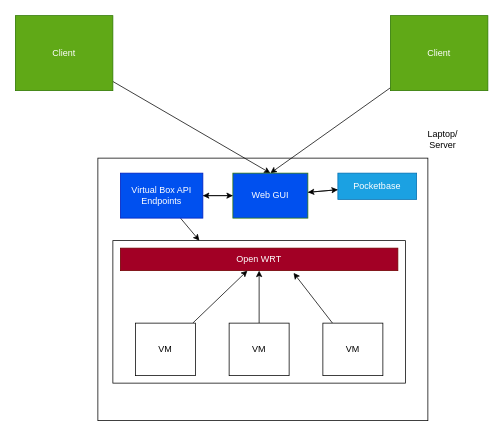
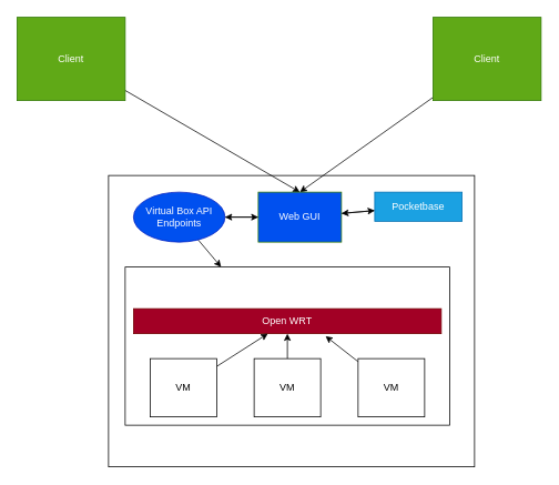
- <mxCell id="16" value="Laptop/ Server" style="text;strokeColor=none;align=center;fillColor=none;html=1;verticalAlign=middle;whiteSpace=wrap;rounded=0;" vertex="1" parent="1"><mxGeometry x="560" y="170" width="60" height="30" as="geometry" /></mxCell>
- <mxCell id="10" value="Virtual Box API Endpoints" style="whiteSpace=wrap;html=1;fillColor=#0050ef;fontColor=#ffffff;strokeColor=#001DBC;" vertex="1" parent="1"><mxGeometry x="160" y="230" width="110" height="60" as="geometry" /></mxCell>
+ <mxCell id="10" value="Virtual Box API Endpoints" style="ellipse;whiteSpace=wrap;html=1;fillColor=#0050ef;fontColor=#ffffff;strokeColor=#001DBC;" vertex="1" parent="1"><mxGeometry x="160" y="230" width="110" height="60" as="geometry" /></mxCell>
- <mxCell id="7" value="Open WRT" style="whiteSpace=wrap;html=1;fillColor=#a20025;fontColor=#ffffff;strokeColor=#6F0000;" vertex="1" parent="1"><mxGeometry x="160" y="330" width="370" height="30" as="geometry" /></mxCell>
+ <mxCell id="7" value="Open WRT" style="whiteSpace=wrap;html=1;fillColor=#a20025;fontColor=#ffffff;strokeColor=#6F0000;" vertex="1" parent="1"><mxGeometry x="160" y="370" width="370" height="30" as="geometry" /></mxCell>
